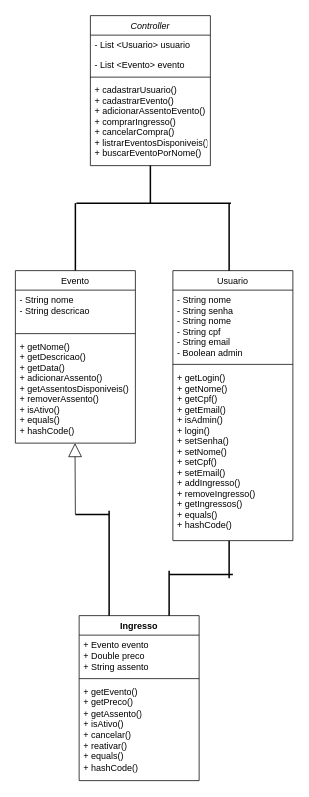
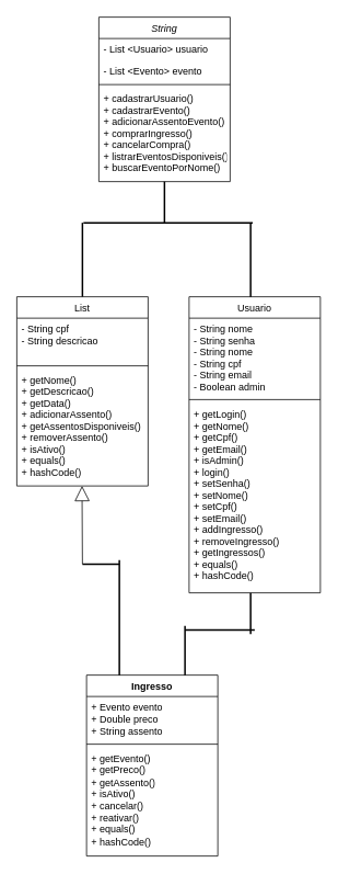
- <mxCell id="2" value="Controller&#10;" style="swimlane;fontStyle=2;align=center;verticalAlign=top;childLayout=stackLayout;horizontal=1;startSize=26;horizontalStack=0;resizeParent=1;resizeLast=0;collapsible=1;marginBottom=0;rounded=0;shadow=0;strokeWidth=1;" parent="1" vertex="1"><mxGeometry x="120" y="20" width="160" height="200" as="geometry"><mxRectangle x="230" y="140" width="160" height="26" as="alternateBounds" /></mxGeometry></mxCell>
+ <mxCell id="2" value="String&#10;" style="swimlane;fontStyle=2;align=center;verticalAlign=top;childLayout=stackLayout;horizontal=1;startSize=26;horizontalStack=0;resizeParent=1;resizeLast=0;collapsible=1;marginBottom=0;rounded=0;shadow=0;strokeWidth=1;" parent="1" vertex="1"><mxGeometry x="120" y="20" width="160" height="200" as="geometry"><mxRectangle x="230" y="140" width="160" height="26" as="alternateBounds" /></mxGeometry></mxCell>
- <mxCell id="7" value="Evento&#10;" style="swimlane;fontStyle=0;align=center;verticalAlign=top;childLayout=stackLayout;horizontal=1;startSize=26;horizontalStack=0;resizeParent=1;resizeLast=0;collapsible=1;marginBottom=0;rounded=0;shadow=0;strokeWidth=1;" parent="1" vertex="1"><mxGeometry x="20" y="360" width="160" height="230" as="geometry"><mxRectangle x="130" y="380" width="160" height="26" as="alternateBounds" /></mxGeometry></mxCell>
+ <mxCell id="7" value="List&#10;" style="swimlane;fontStyle=0;align=center;verticalAlign=top;childLayout=stackLayout;horizontal=1;startSize=26;horizontalStack=0;resizeParent=1;resizeLast=0;collapsible=1;marginBottom=0;rounded=0;shadow=0;strokeWidth=1;" parent="1" vertex="1"><mxGeometry x="20" y="360" width="160" height="230" as="geometry"><mxRectangle x="130" y="380" width="160" height="26" as="alternateBounds" /></mxGeometry></mxCell>
- <mxCell id="8" value="- String nome&#10;- String descricao&#10;" style="text;align=left;verticalAlign=top;spacingLeft=4;spacingRight=4;overflow=hidden;rotatable=0;points=[[0,0.5],[1,0.5]];portConstraint=eastwest;" parent="7" vertex="1"><mxGeometry y="26" width="160" height="54" as="geometry" /></mxCell>
+ <mxCell id="8" value="- String cpf&#10;- String descricao&#10;" style="text;align=left;verticalAlign=top;spacingLeft=4;spacingRight=4;overflow=hidden;rotatable=0;points=[[0,0.5],[1,0.5]];portConstraint=eastwest;" parent="7" vertex="1"><mxGeometry y="26" width="160" height="54" as="geometry" /></mxCell>
